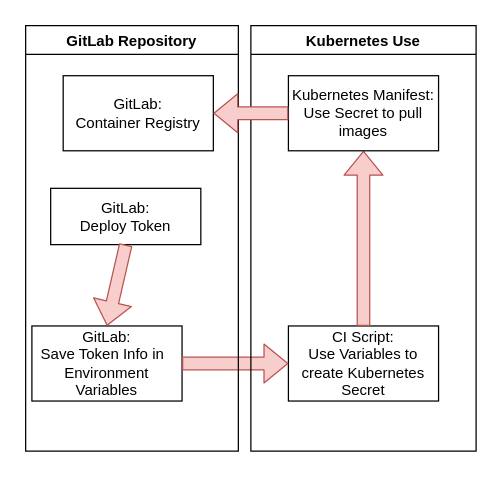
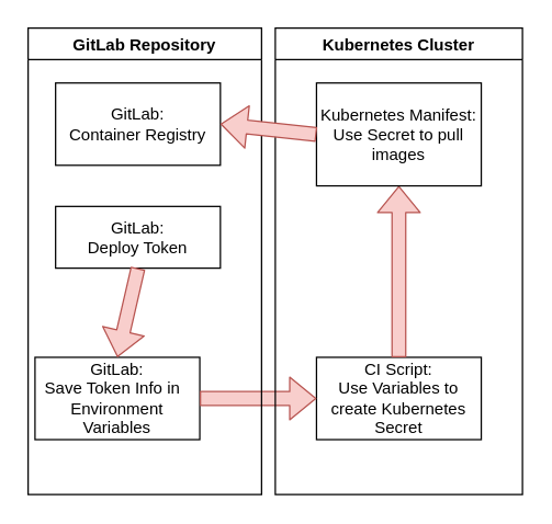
- <mxCell id="8" value="Kubernetes Use" style="swimlane;" parent="1" vertex="1"><mxGeometry x="200" y="20" width="180" height="340" as="geometry" /></mxCell>
+ <mxCell id="8" value="Kubernetes Cluster" style="swimlane;" parent="1" vertex="1"><mxGeometry x="200" y="20" width="180" height="340" as="geometry" /></mxCell>
- <mxCell id="11" value="GitLab:&lt;br&gt;Container Registry" style="rounded=0;whiteSpace=wrap;html=1;" vertex="1" parent="10"><mxGeometry x="30" y="40" width="120" height="60" as="geometry" /></mxCell>
+ <mxCell id="11" value="GitLab:&lt;br&gt;Container Registry" style="rounded=0;whiteSpace=wrap;html=1;" vertex="1" parent="10"><mxGeometry x="20" y="40" width="120" height="60" as="geometry" /></mxCell>
- <mxCell id="9" value="Kubernetes Manifest:&lt;br&gt;Use Secret to pull images" style="rounded=0;whiteSpace=wrap;html=1;" parent="8" vertex="1"><mxGeometry x="30" y="40" width="120" height="60" as="geometry" /></mxCell>
+ <mxCell id="9" value="Kubernetes Manifest:&lt;br&gt;Use Secret to pull images" style="rounded=0;whiteSpace=wrap;html=1;" parent="8" vertex="1"><mxGeometry x="30" y="40" width="120" height="75" as="geometry" /></mxCell>
